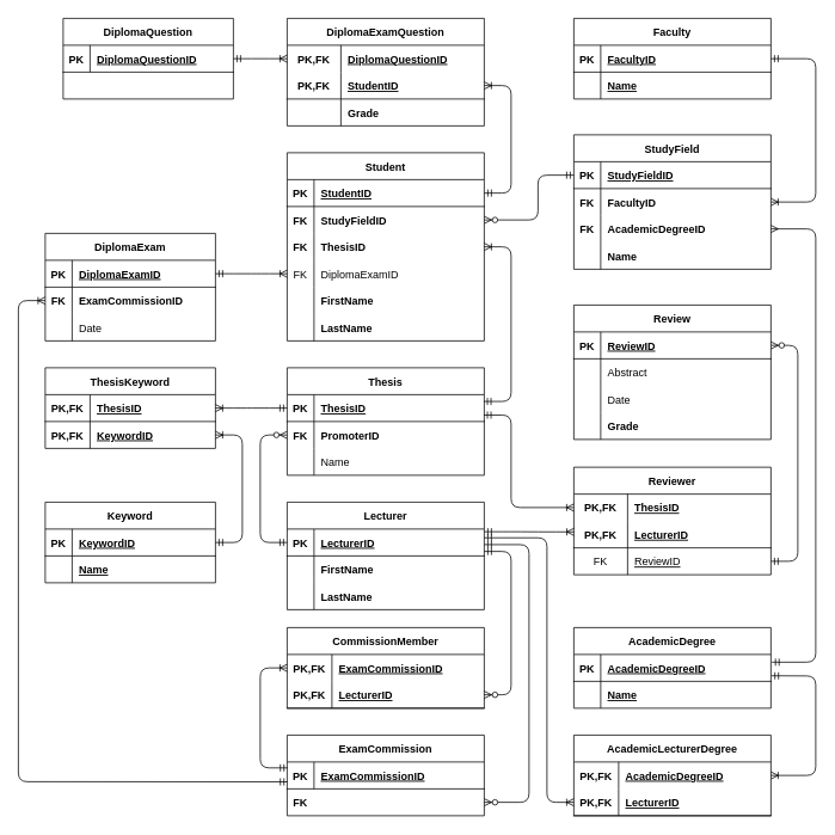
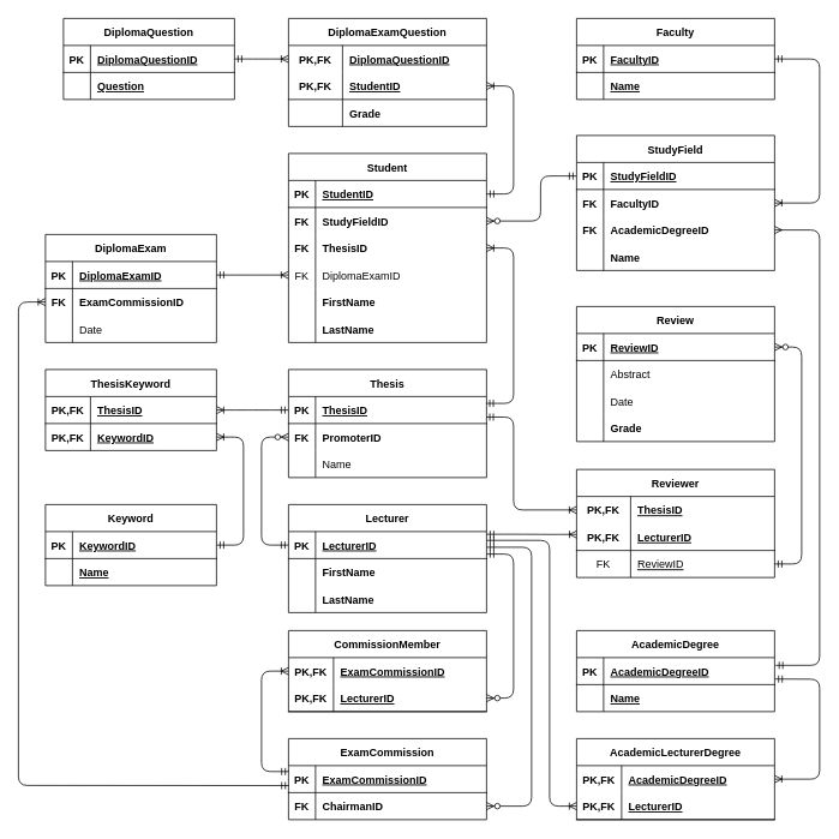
+ <mxCell id="85" value="Question" style="shape=partialRectangle;connectable=0;fillColor=none;top=0;left=0;bottom=0;right=0;align=left;spacingLeft=6;overflow=hidden;fontStyle=5" parent="83" vertex="1"><mxGeometry x="30" width="160" height="30" as="geometry" /></mxCell>
+ <mxCell id="120" value="ChairmanID" style="shape=partialRectangle;connectable=0;fillColor=none;top=0;left=0;bottom=0;right=0;align=left;spacingLeft=6;overflow=hidden;fontStyle=1" parent="118" vertex="1"><mxGeometry x="30" width="190" height="30" as="geometry" /></mxCell>
